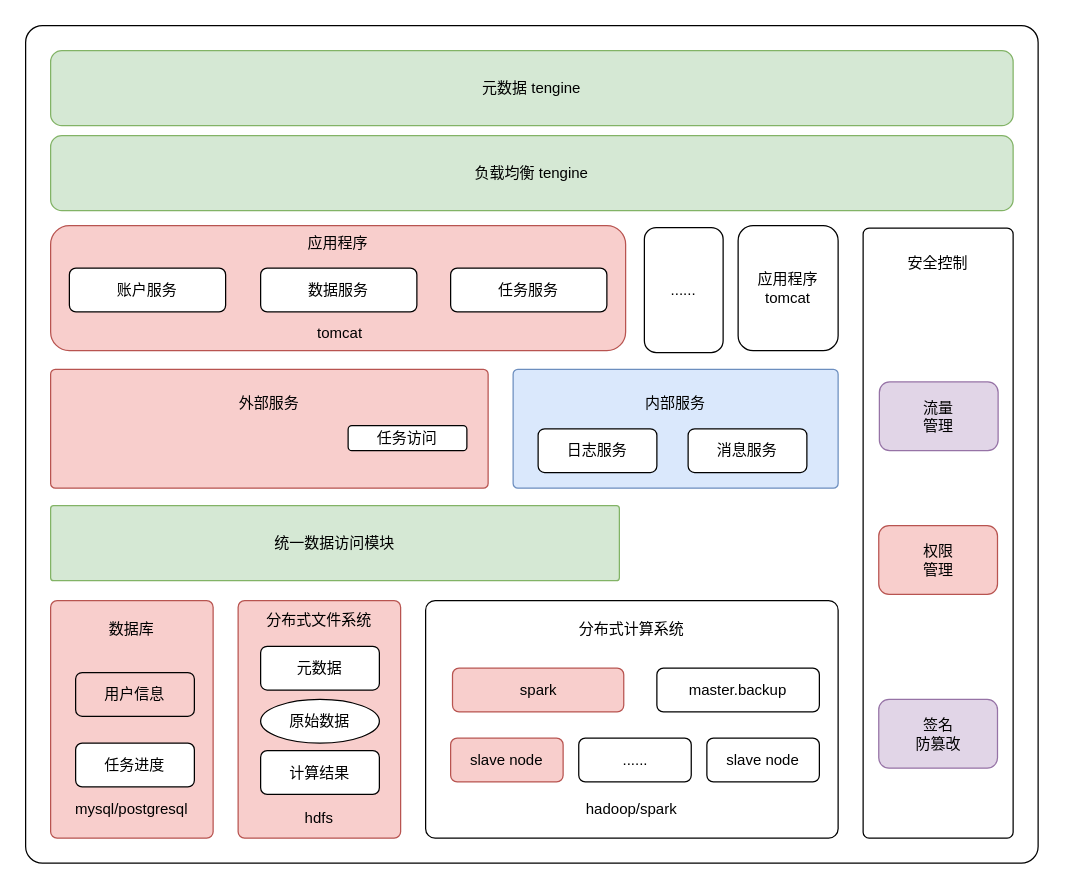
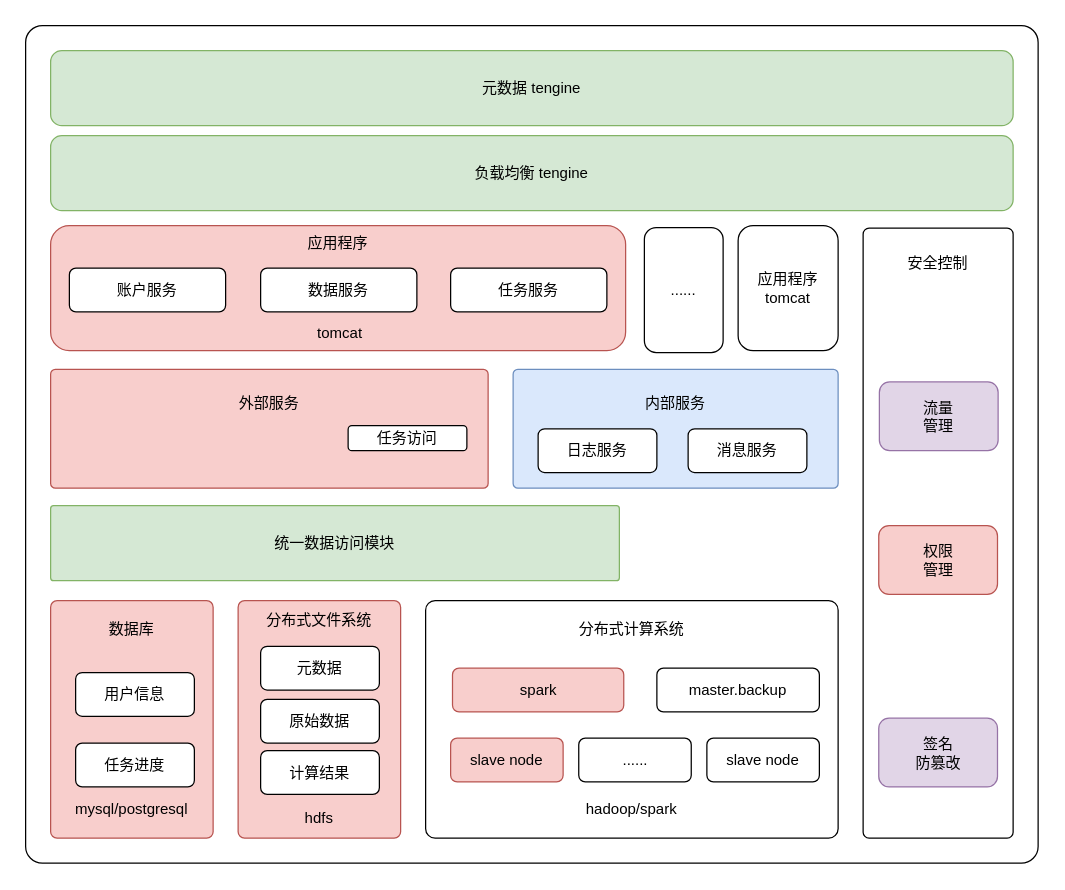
- <mxCell id="20" value="用户信息" style="rounded=1;whiteSpace=wrap;html=1;fillColor=#f8cecc;" vertex="1" parent="1"><mxGeometry x="60" y="537.5" width="95" height="35" as="geometry" /></mxCell>
+ <mxCell id="20" value="用户信息" style="rounded=1;whiteSpace=wrap;html=1;" vertex="1" parent="1"><mxGeometry x="60" y="537.5" width="95" height="35" as="geometry" /></mxCell>
- <mxCell id="23" value="原始数据" style="ellipse;whiteSpace=wrap;html=1;" vertex="1" parent="1"><mxGeometry x="208" y="559" width="95" height="35" as="geometry" /></mxCell>
+ <mxCell id="23" value="原始数据" style="rounded=1;whiteSpace=wrap;html=1;" vertex="1" parent="1"><mxGeometry x="208" y="559" width="95" height="35" as="geometry" /></mxCell>
- <mxCell id="33" value="签名&lt;br&gt;防篡改" style="rounded=1;whiteSpace=wrap;html=1;fillColor=#e1d5e7;strokeColor=#9673a6;" vertex="1" parent="1"><mxGeometry x="702.5" y="559" width="95" height="55" as="geometry" /></mxCell>
+ <mxCell id="33" value="签名&lt;br&gt;防篡改" style="rounded=1;whiteSpace=wrap;html=1;fillColor=#e1d5e7;strokeColor=#9673a6;" vertex="1" parent="1"><mxGeometry x="702.5" y="574" width="95" height="55" as="geometry" /></mxCell>
